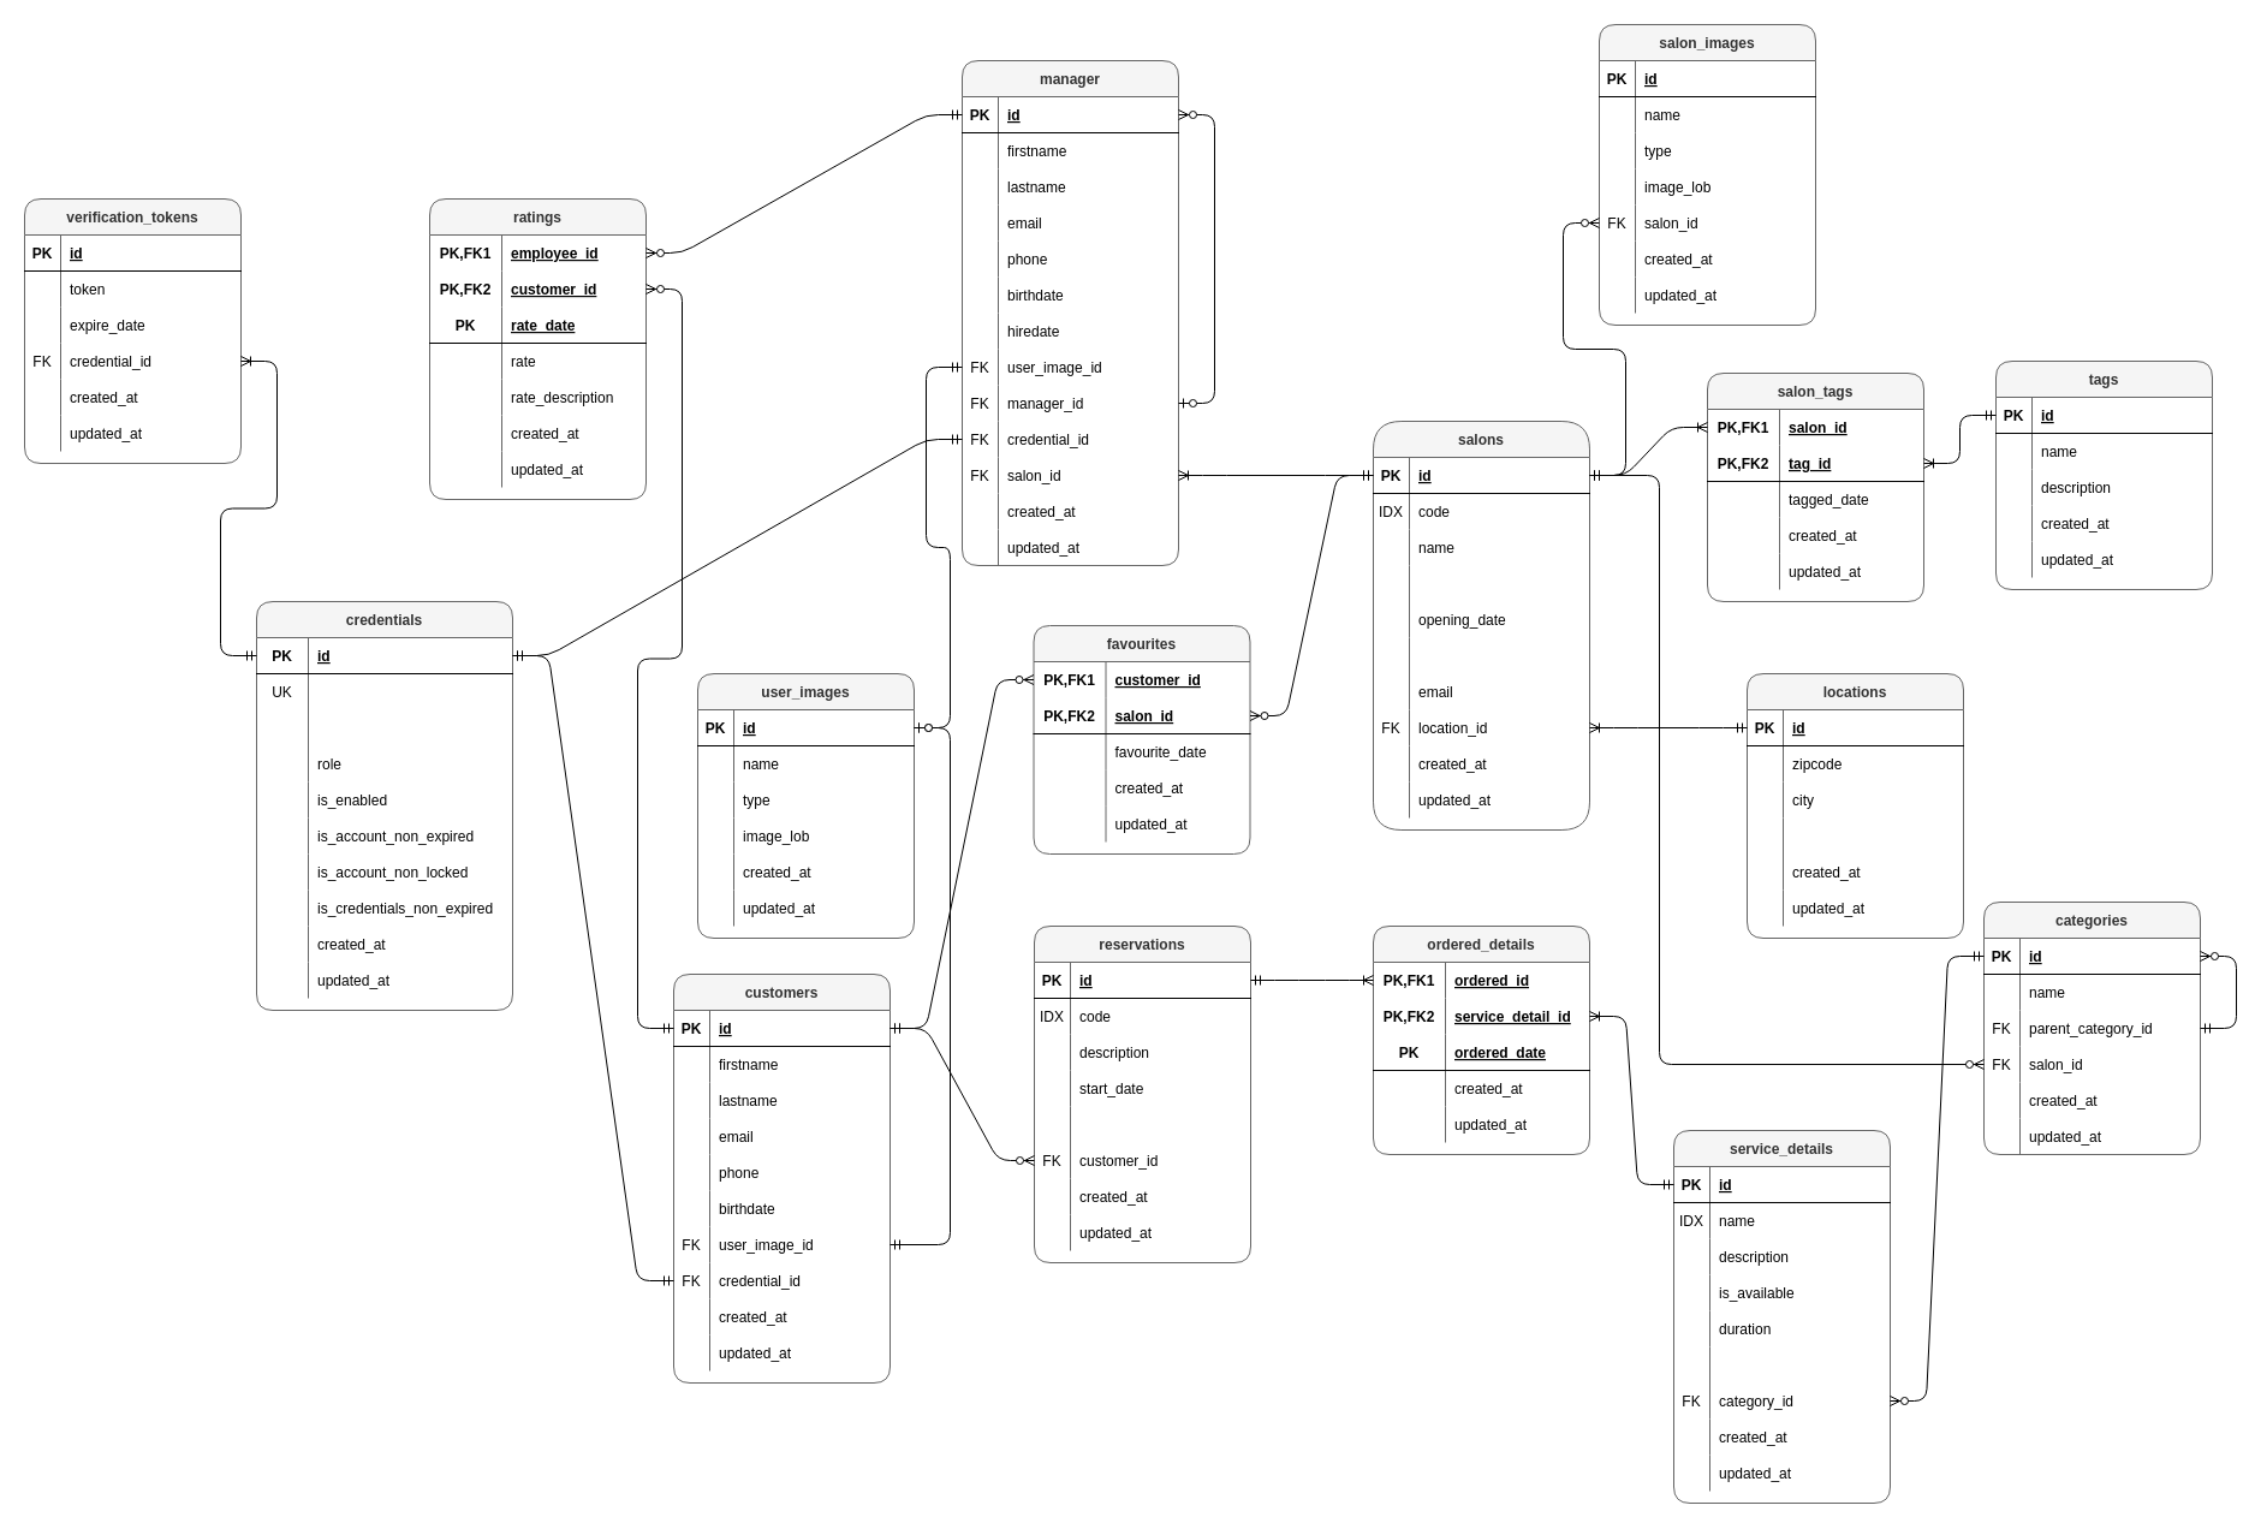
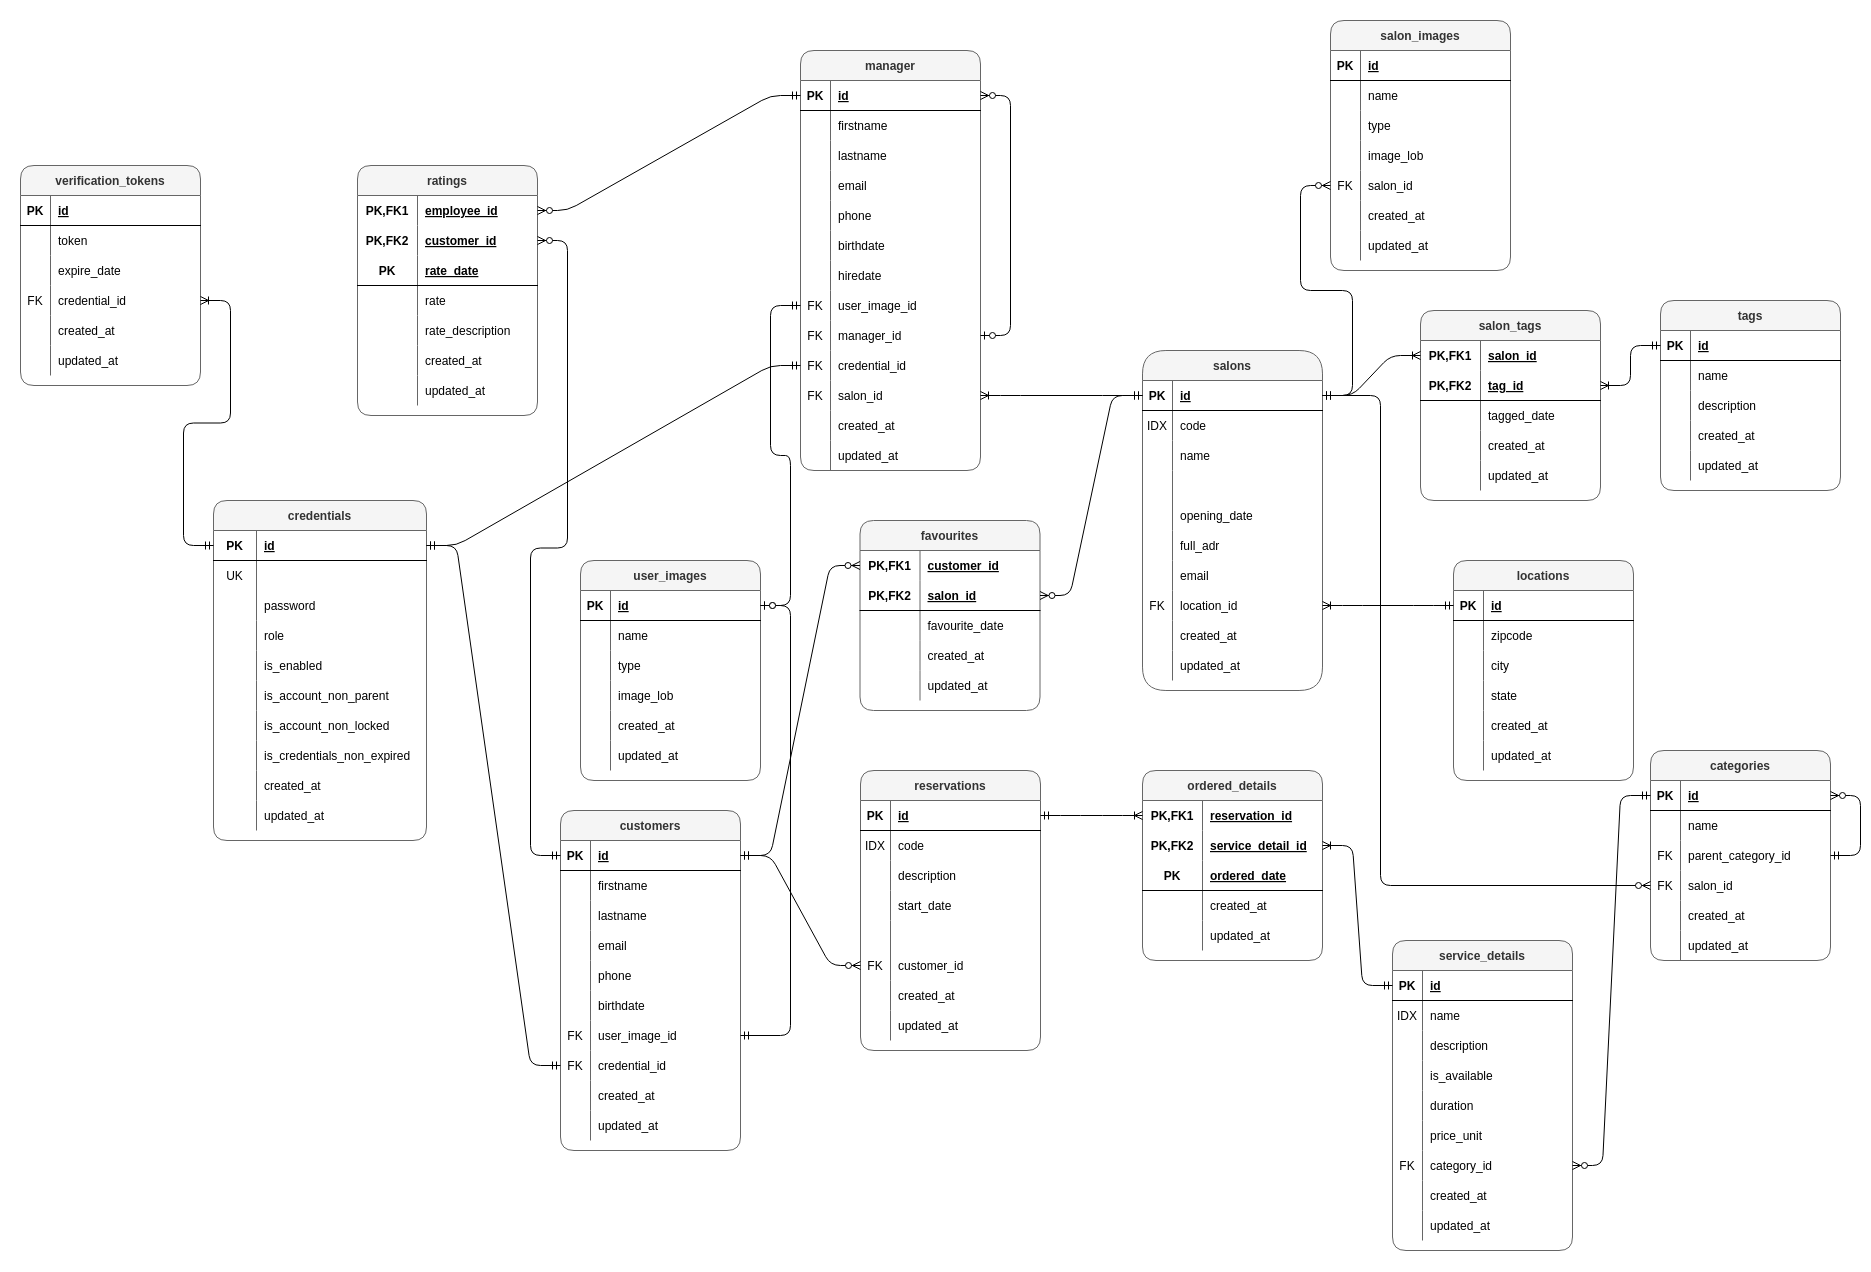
+ <mxCell id="91" value="full_adr" style="shape=partialRectangle;connectable=0;fillColor=none;top=0;left=0;bottom=0;right=0;align=left;spacingLeft=6;overflow=hidden;rounded=1;" parent="89" vertex="1"><mxGeometry x="30" width="150" height="30" as="geometry"><mxRectangle width="150" height="30" as="alternateBounds" /></mxGeometry></mxCell>
+ <mxCell id="112" value="password" style="shape=partialRectangle;connectable=0;fillColor=none;top=0;left=0;bottom=0;right=0;align=left;spacingLeft=6;overflow=hidden;rounded=1;" parent="110" vertex="1"><mxGeometry x="43.0" width="170.0" height="30" as="geometry"><mxRectangle width="170.0" height="30" as="alternateBounds" /></mxGeometry></mxCell>
- <mxCell id="121" value="is_account_non_expired" style="shape=partialRectangle;connectable=0;fillColor=none;top=0;left=0;bottom=0;right=0;align=left;spacingLeft=6;overflow=hidden;rounded=1;" parent="119" vertex="1"><mxGeometry x="43.0" width="170.0" height="30" as="geometry"><mxRectangle width="170.0" height="30" as="alternateBounds" /></mxGeometry></mxCell>
+ <mxCell id="121" value="is_account_non_parent" style="shape=partialRectangle;connectable=0;fillColor=none;top=0;left=0;bottom=0;right=0;align=left;spacingLeft=6;overflow=hidden;rounded=1;" parent="119" vertex="1"><mxGeometry x="43.0" width="170.0" height="30" as="geometry"><mxRectangle width="170.0" height="30" as="alternateBounds" /></mxGeometry></mxCell>
+ <mxCell id="168" value="state" style="shape=partialRectangle;connectable=0;fillColor=none;top=0;left=0;bottom=0;right=0;align=left;spacingLeft=6;overflow=hidden;rounded=1;" parent="166" vertex="1"><mxGeometry x="30" width="150" height="30" as="geometry"><mxRectangle width="150" height="30" as="alternateBounds" /></mxGeometry></mxCell>
- <mxCell id="253" value="ordered_id" style="shape=partialRectangle;connectable=0;fillColor=none;top=0;left=0;bottom=0;right=0;align=left;spacingLeft=6;fontStyle=5;overflow=hidden;rounded=1;" parent="251" vertex="1"><mxGeometry x="60" width="120" height="30" as="geometry"><mxRectangle width="120" height="30" as="alternateBounds" /></mxGeometry></mxCell>
+ <mxCell id="253" value="reservation_id" style="shape=partialRectangle;connectable=0;fillColor=none;top=0;left=0;bottom=0;right=0;align=left;spacingLeft=6;fontStyle=5;overflow=hidden;rounded=1;" parent="251" vertex="1"><mxGeometry x="60" width="120" height="30" as="geometry"><mxRectangle width="120" height="30" as="alternateBounds" /></mxGeometry></mxCell>
+ <mxCell id="194" value="price_unit" style="shape=partialRectangle;connectable=0;fillColor=none;top=0;left=0;bottom=0;right=0;align=left;spacingLeft=6;overflow=hidden;rounded=1;" parent="192" vertex="1"><mxGeometry x="30" width="150" height="30" as="geometry"><mxRectangle width="150" height="30" as="alternateBounds" /></mxGeometry></mxCell>
